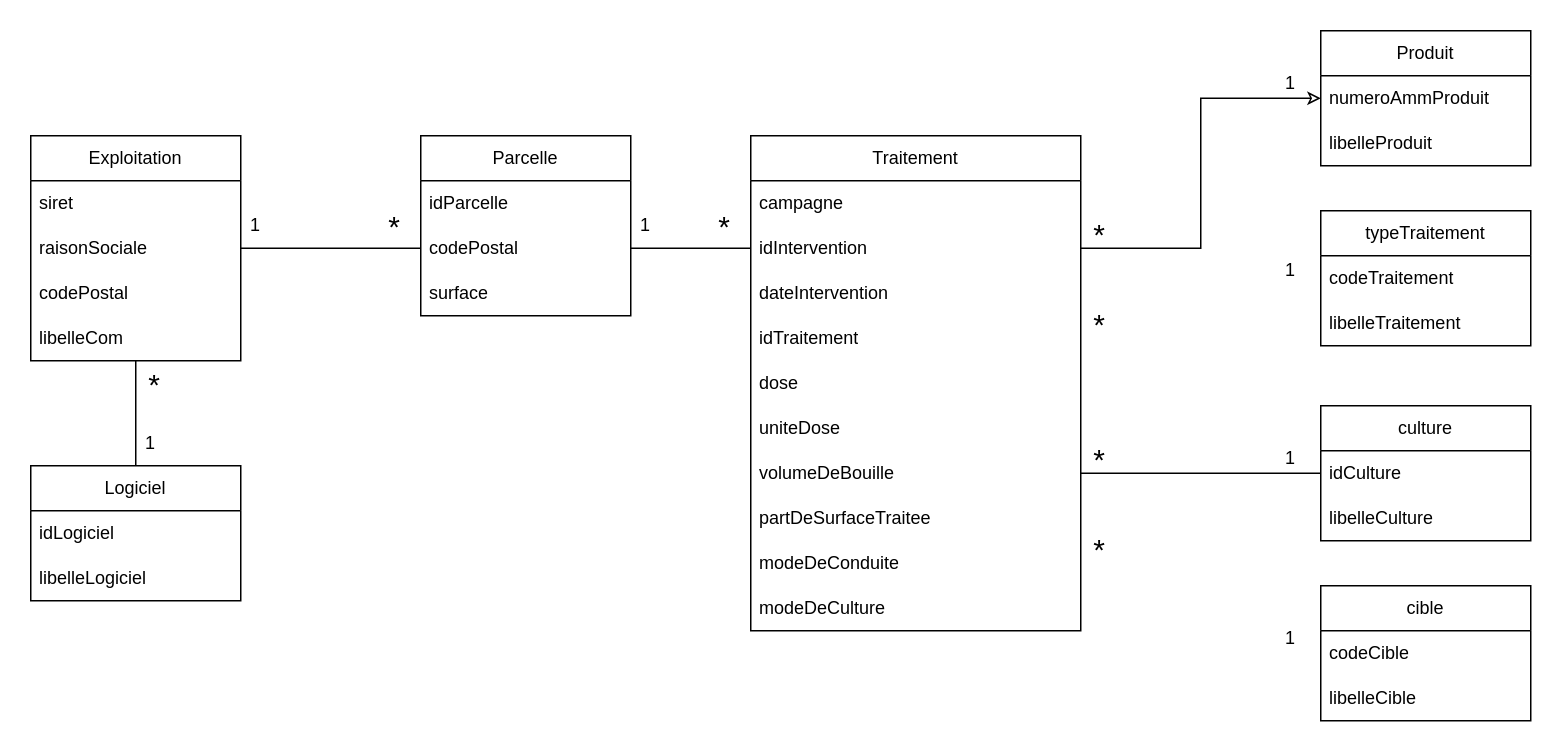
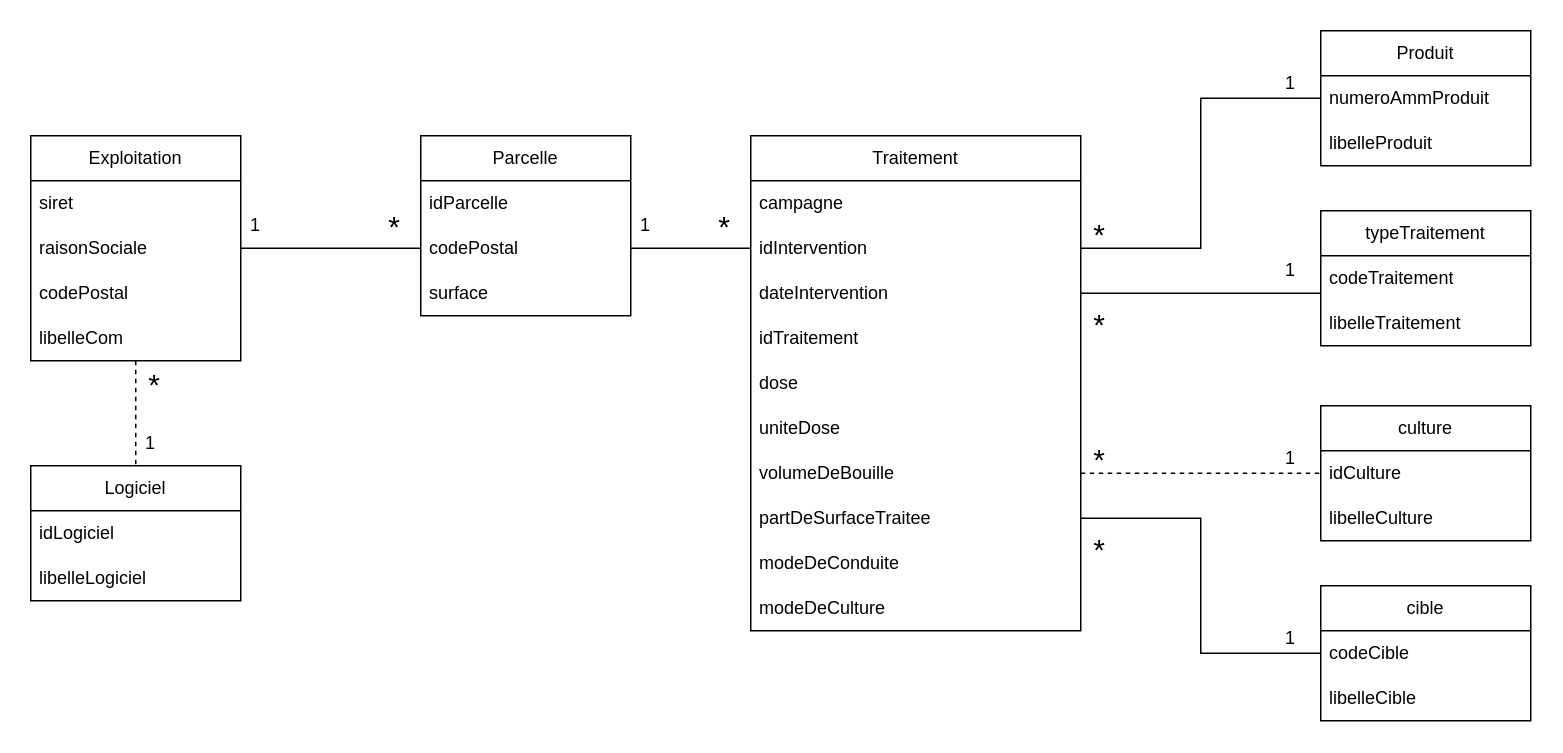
- <mxCell id="46" style="edgeStyle=orthogonalEdgeStyle;rounded=0;orthogonalLoop=1;jettySize=auto;html=1;exitX=1;exitY=0.5;exitDx=0;exitDy=0;entryX=0;entryY=0.5;entryDx=0;entryDy=0;endArrow=classic;endFill=0;" edge="1" parent="1" source="13" target="44"><mxGeometry relative="1" as="geometry" /></mxCell>
+ <mxCell id="46" style="edgeStyle=orthogonalEdgeStyle;rounded=0;orthogonalLoop=1;jettySize=auto;html=1;exitX=1;exitY=0.5;exitDx=0;exitDy=0;entryX=0;entryY=0.5;entryDx=0;entryDy=0;endArrow=none;endFill=0;" edge="1" parent="1" source="13" target="44"><mxGeometry relative="1" as="geometry" /></mxCell>
+ <mxCell id="47" style="edgeStyle=orthogonalEdgeStyle;rounded=0;orthogonalLoop=1;jettySize=auto;html=1;exitX=1;exitY=0.5;exitDx=0;exitDy=0;entryX=0;entryY=-0.167;entryDx=0;entryDy=0;entryPerimeter=0;endArrow=none;endFill=0;" edge="1" parent="1" source="14" target="33"><mxGeometry relative="1" as="geometry" /></mxCell>
- <mxCell id="55" value="" style="endArrow=none;html=1;rounded=0;" edge="1" parent="1" source="6" target="52"><mxGeometry width="50" height="50" relative="1" as="geometry"><mxPoint x="120" y="210" as="sourcePoint" /><mxPoint x="170" y="160" as="targetPoint" /></mxGeometry></mxCell>
+ <mxCell id="55" value="" style="endArrow=none;html=1;rounded=0;dashed=1;" edge="1" parent="1" source="6" target="52"><mxGeometry width="50" height="50" relative="1" as="geometry"><mxPoint x="120" y="210" as="sourcePoint" /><mxPoint x="170" y="160" as="targetPoint" /></mxGeometry></mxCell>
- <mxCell id="48" style="edgeStyle=orthogonalEdgeStyle;rounded=0;orthogonalLoop=1;jettySize=auto;html=1;exitX=1;exitY=0.5;exitDx=0;exitDy=0;entryX=0;entryY=0.5;entryDx=0;entryDy=0;endArrow=none;endFill=0;" edge="1" parent="1" source="18" target="35"><mxGeometry relative="1" as="geometry" /></mxCell>
+ <mxCell id="48" style="edgeStyle=orthogonalEdgeStyle;rounded=0;orthogonalLoop=1;jettySize=auto;html=1;exitX=1;exitY=0.5;exitDx=0;exitDy=0;entryX=0;entryY=0.5;entryDx=0;entryDy=0;endArrow=none;endFill=0;dashed=1;" edge="1" parent="1" source="18" target="35"><mxGeometry relative="1" as="geometry" /></mxCell>
+ <mxCell id="49" style="edgeStyle=orthogonalEdgeStyle;rounded=0;orthogonalLoop=1;jettySize=auto;html=1;exitX=1;exitY=0.5;exitDx=0;exitDy=0;endArrow=none;endFill=0;" edge="1" parent="1" source="19" target="29"><mxGeometry relative="1" as="geometry" /></mxCell>
